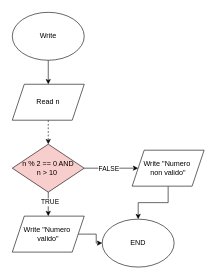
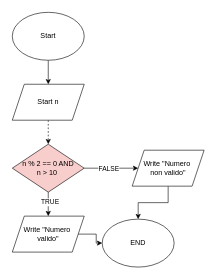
- <mxCell id="3" value="Write" style="ellipse;whiteSpace=wrap;html=1;" vertex="1" parent="1"><mxGeometry x="20" y="20" width="120" height="80" as="geometry" /></mxCell>
+ <mxCell id="3" value="Start" style="ellipse;whiteSpace=wrap;html=1;" vertex="1" parent="1"><mxGeometry x="20" y="20" width="120" height="80" as="geometry" /></mxCell>
- <mxCell id="5" value="Read n" style="shape=parallelogram;perimeter=parallelogramPerimeter;whiteSpace=wrap;html=1;fixedSize=1;" vertex="1" parent="1"><mxGeometry x="20" y="140" width="120" height="60" as="geometry" /></mxCell>
+ <mxCell id="5" value="Start n" style="shape=parallelogram;perimeter=parallelogramPerimeter;whiteSpace=wrap;html=1;fixedSize=1;" vertex="1" parent="1"><mxGeometry x="20" y="140" width="120" height="60" as="geometry" /></mxCell>
